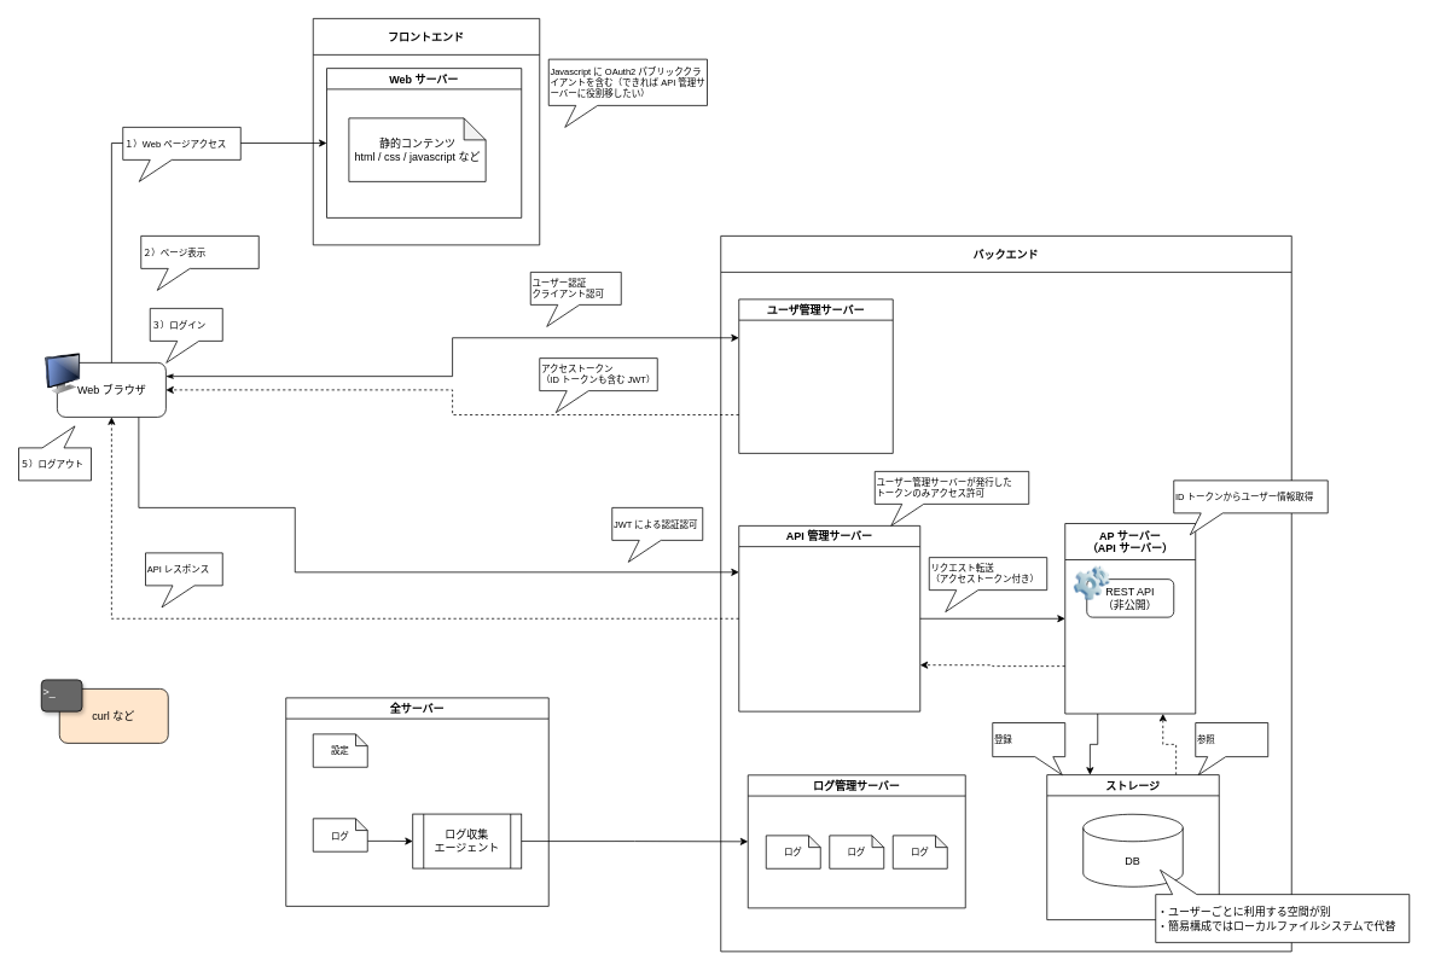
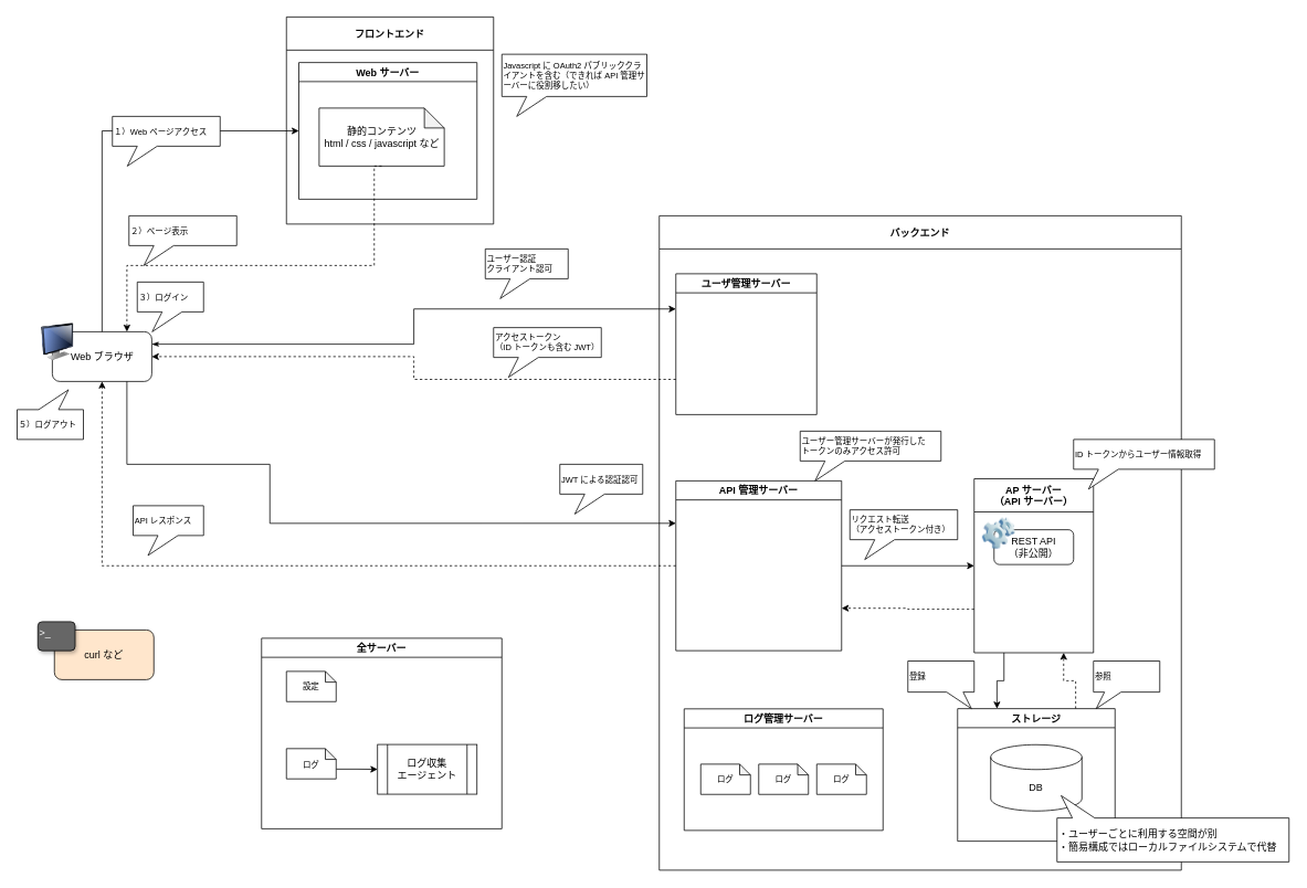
+ <mxCell id="41" style="edgeStyle=orthogonalEdgeStyle;rounded=0;orthogonalLoop=1;jettySize=auto;html=1;exitX=0.5;exitY=1;exitDx=0;exitDy=0;exitPerimeter=0;entryX=0.75;entryY=0;entryDx=0;entryDy=0;fontSize=10;dashed=1;" edge="1" parent="1" source="10" target="3"><mxGeometry relative="1" as="geometry"><Array as="points"><mxPoint x="451" y="320" /><mxPoint x="153" y="320" /></Array></mxGeometry></mxCell>
- <mxCell id="39" style="edgeStyle=orthogonalEdgeStyle;rounded=0;orthogonalLoop=1;jettySize=auto;html=1;exitX=1;exitY=0.5;exitDx=0;exitDy=0;fontSize=10;entryX=0;entryY=0.5;entryDx=0;entryDy=0;" edge="1" parent="1" source="38" target="18"><mxGeometry relative="1" as="geometry"><mxPoint x="725" y="1010" as="targetPoint" /></mxGeometry></mxCell>
